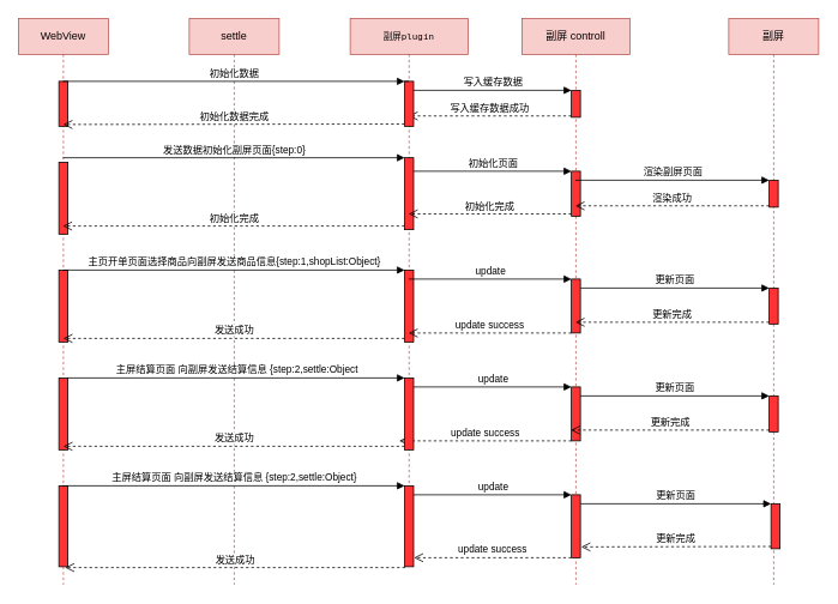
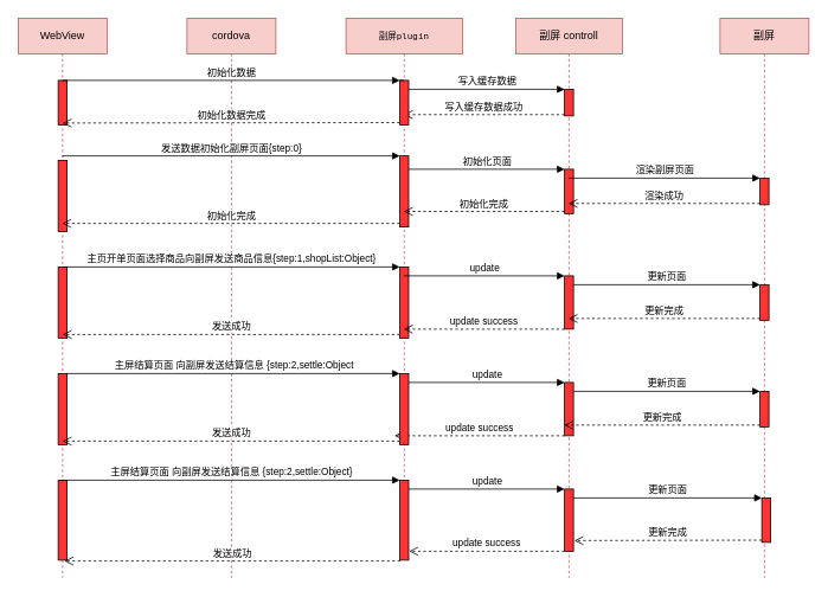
- <mxCell id="8" value="settle" style="shape=umlLifeline;perimeter=lifelinePerimeter;whiteSpace=wrap;html=1;container=1;collapsible=0;recursiveResize=0;outlineConnect=0;fillColor=#f8cecc;strokeColor=#b85450;" vertex="1" parent="1"><mxGeometry x="210" y="20" width="100" height="630" as="geometry" /></mxCell>
+ <mxCell id="8" value="cordova" style="shape=umlLifeline;perimeter=lifelinePerimeter;whiteSpace=wrap;html=1;container=1;collapsible=0;recursiveResize=0;outlineConnect=0;fillColor=#f8cecc;strokeColor=#b85450;" vertex="1" parent="1"><mxGeometry x="210" y="20" width="100" height="630" as="geometry" /></mxCell>
